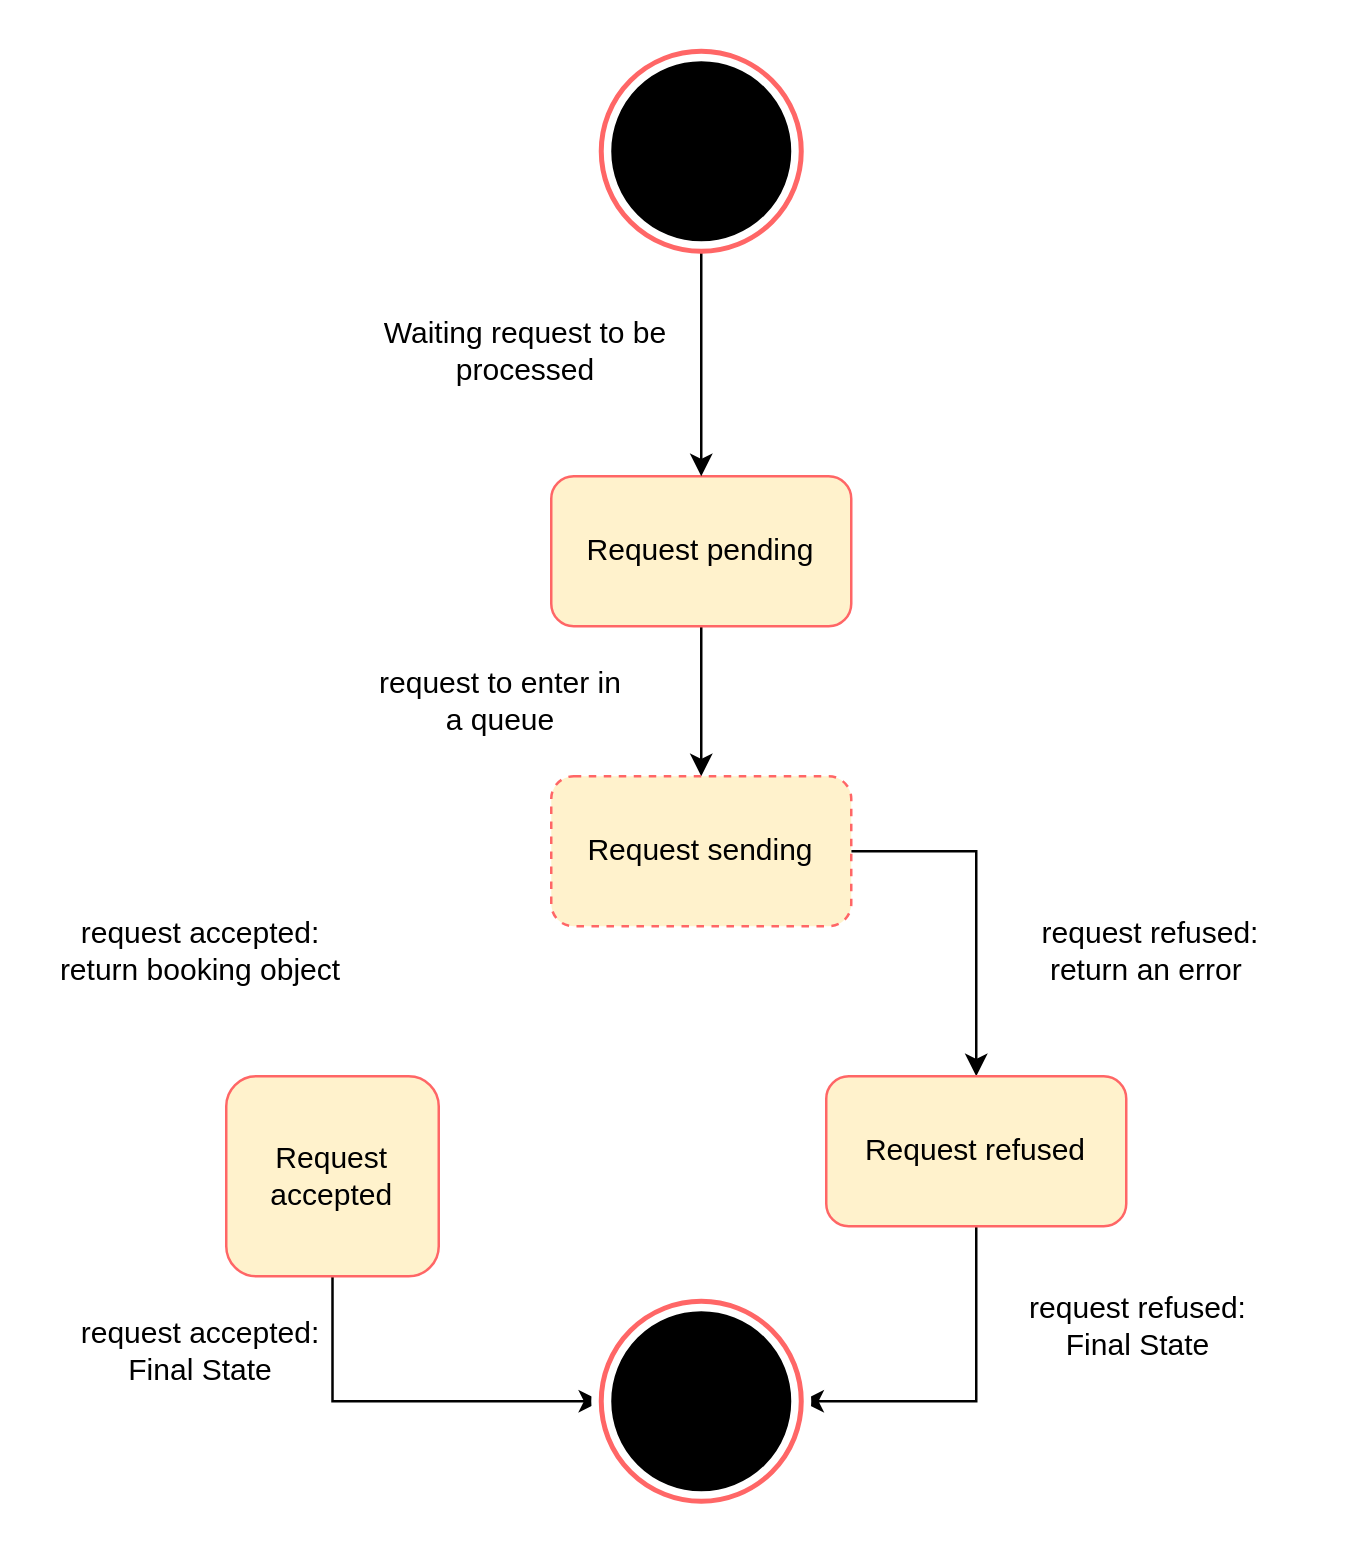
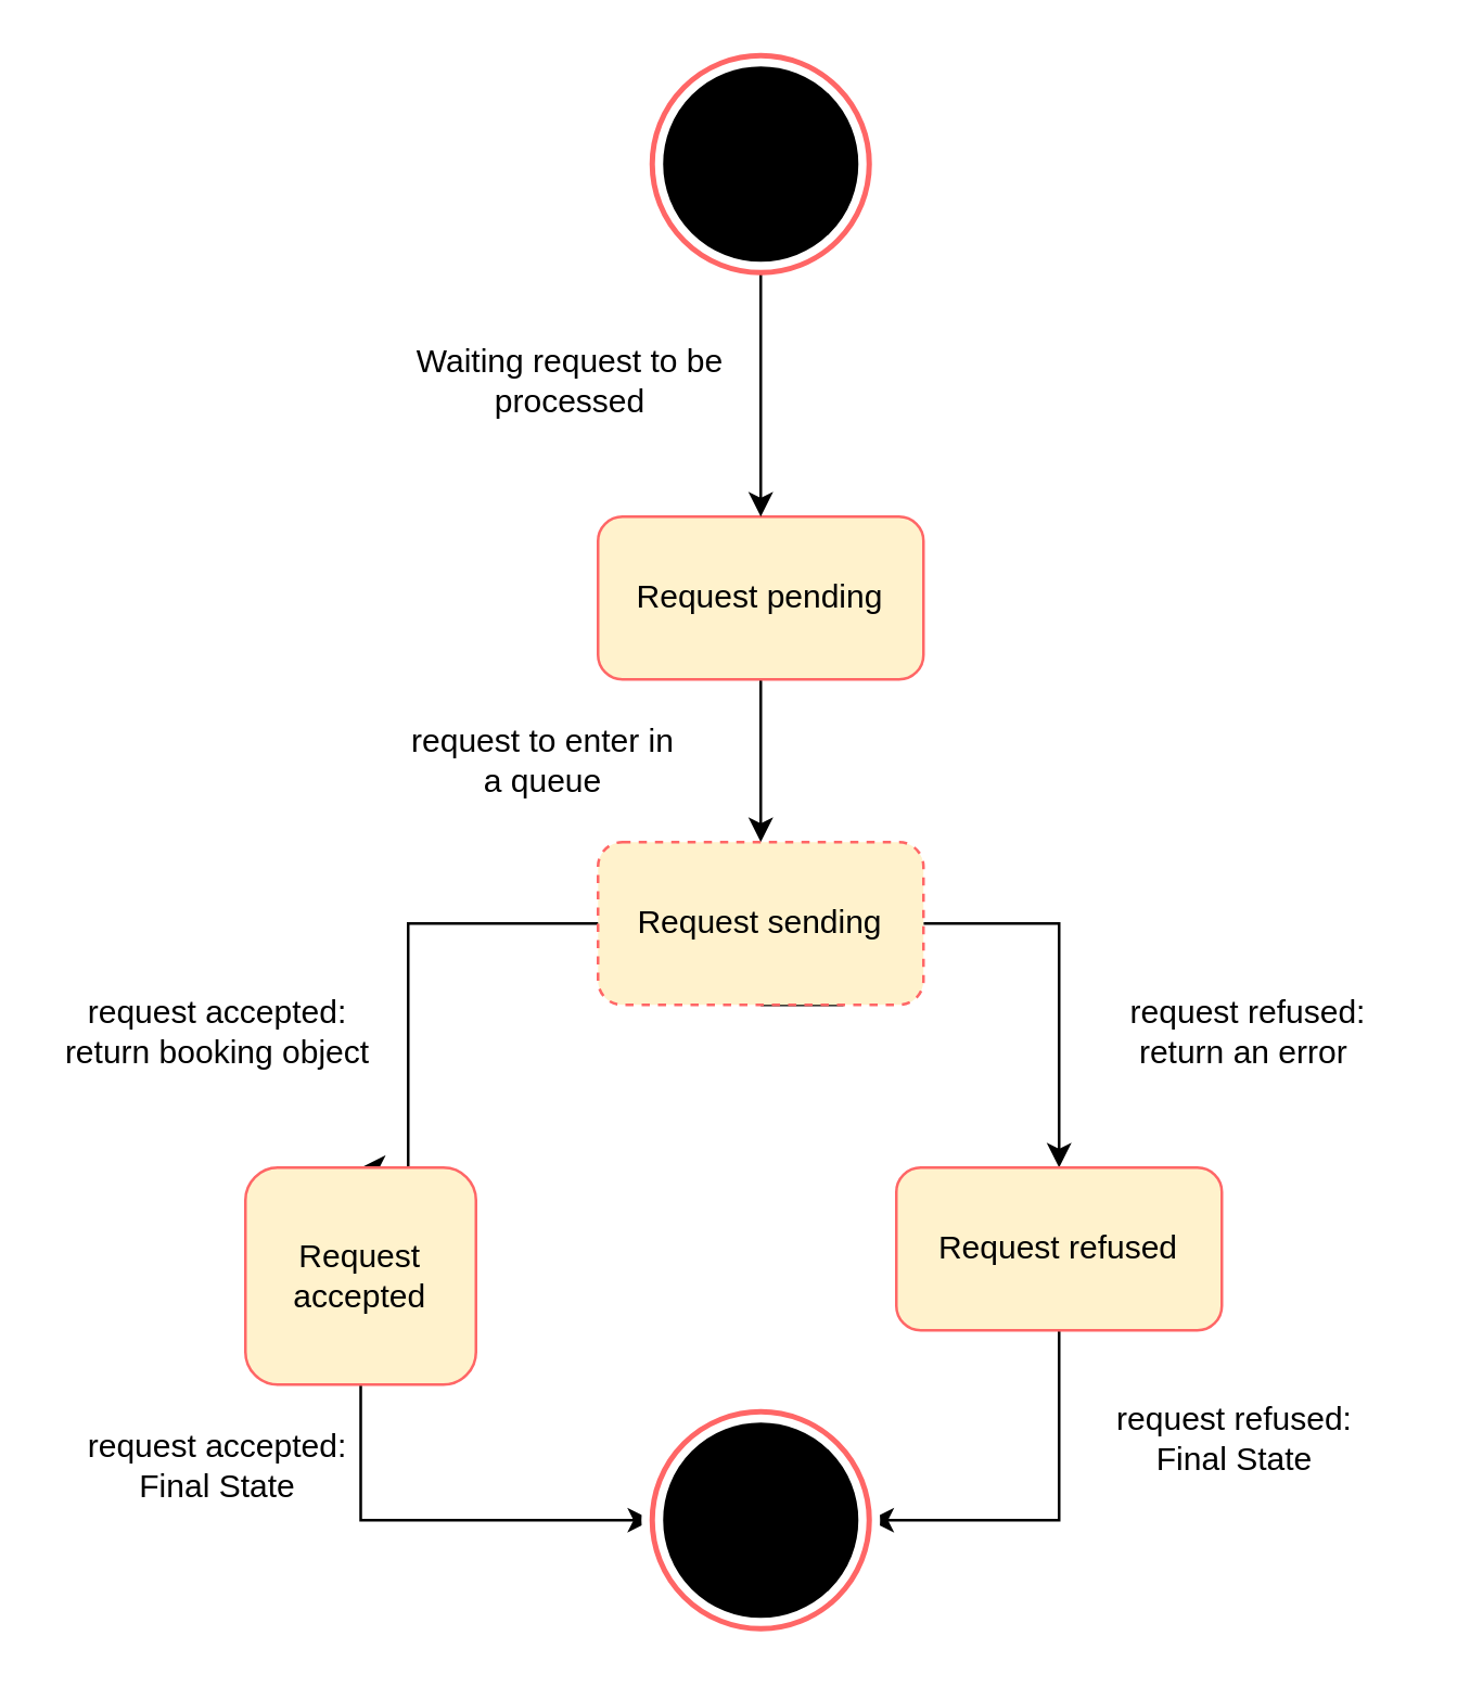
+ <mxCell id="5" style="edgeStyle=orthogonalEdgeStyle;rounded=0;orthogonalLoop=1;jettySize=auto;html=1;exitX=0.5;exitY=1;exitDx=0;exitDy=0;entryX=0.5;entryY=0;entryDx=0;entryDy=0;" edge="1" parent="1" source="7" target="9"><mxGeometry relative="1" as="geometry"><Array as="points"><mxPoint x="310" y="370" /><mxPoint x="310" y="340" /><mxPoint x="150" y="340" /></Array></mxGeometry></mxCell>
